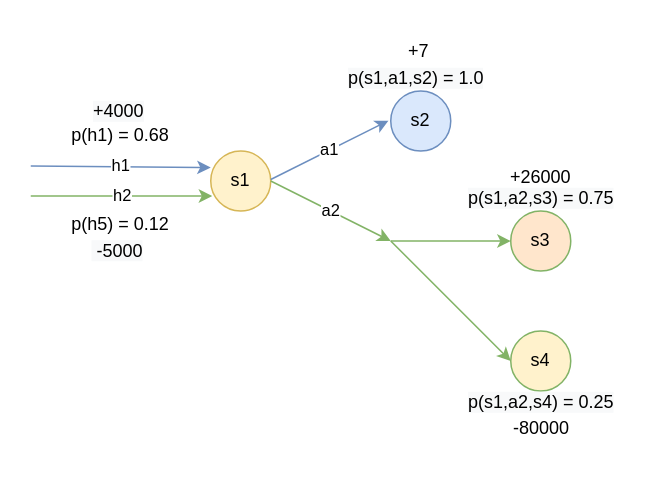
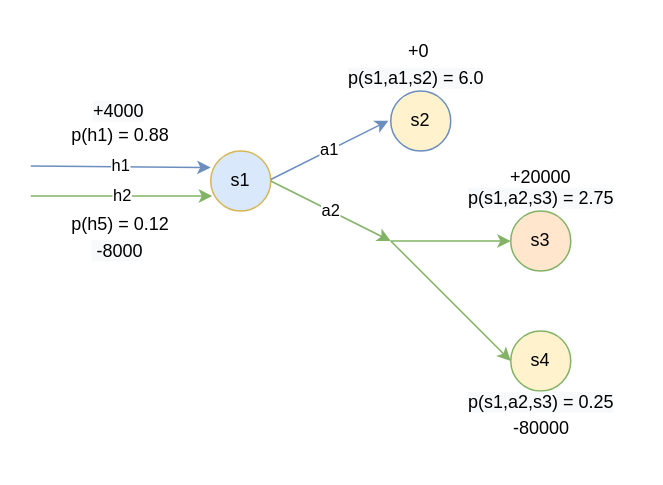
- <mxCell id="12" value="&lt;div style=&quot;text-align: center&quot;&gt;&lt;span style=&quot;font-family: &amp;#34;helvetica&amp;#34;&quot;&gt;+7&lt;/span&gt;&lt;br&gt;&lt;/div&gt;" style="text;whiteSpace=wrap;html=1;" vertex="1" parent="1"><mxGeometry x="270" y="20" width="20" height="30" as="geometry" /></mxCell>
+ <mxCell id="12" value="&lt;div style=&quot;text-align: center&quot;&gt;&lt;span style=&quot;font-family: &amp;#34;helvetica&amp;#34;&quot;&gt;+0&lt;/span&gt;&lt;br&gt;&lt;/div&gt;" style="text;whiteSpace=wrap;html=1;" vertex="1" parent="1"><mxGeometry x="270" y="20" width="20" height="30" as="geometry" /></mxCell>
- <mxCell id="11" value="&lt;span style=&quot;color: rgb(0 , 0 , 0) ; font-family: &amp;#34;helvetica&amp;#34; ; font-size: 12px ; font-style: normal ; font-weight: 400 ; letter-spacing: normal ; text-align: center ; text-indent: 0px ; text-transform: none ; word-spacing: 0px ; background-color: rgb(248 , 249 , 250) ; display: inline ; float: none&quot;&gt;p(s1,a1,s2) = 1.0&lt;/span&gt;" style="text;whiteSpace=wrap;html=1;" vertex="1" parent="1"><mxGeometry x="230" y="38" width="100" height="32" as="geometry" /></mxCell>
+ <mxCell id="11" value="&lt;span style=&quot;color: rgb(0 , 0 , 0) ; font-family: &amp;#34;helvetica&amp;#34; ; font-size: 12px ; font-style: normal ; font-weight: 400 ; letter-spacing: normal ; text-align: center ; text-indent: 0px ; text-transform: none ; word-spacing: 0px ; background-color: rgb(248 , 249 , 250) ; display: inline ; float: none&quot;&gt;p(s1,a1,s2) = 6.0&lt;/span&gt;" style="text;whiteSpace=wrap;html=1;" vertex="1" parent="1"><mxGeometry x="230" y="38" width="100" height="32" as="geometry" /></mxCell>
- <mxCell id="3" value="s2" style="ellipse;whiteSpace=wrap;html=1;fillColor=#dae8fc;strokeColor=#6c8ebf;" vertex="1" parent="1"><mxGeometry x="260" y="60" width="40" height="40" as="geometry" /></mxCell>
+ <mxCell id="3" value="s2" style="ellipse;whiteSpace=wrap;html=1;fillColor=#fff2cc;strokeColor=#6c8ebf;" vertex="1" parent="1"><mxGeometry x="260" y="60" width="40" height="40" as="geometry" /></mxCell>
- <mxCell id="20" value="p(h1) = 0.68" style="text;html=1;strokeColor=none;fillColor=none;align=center;verticalAlign=middle;whiteSpace=wrap;rounded=0;" vertex="1" parent="1"><mxGeometry x="30" y="75" width="100" height="30" as="geometry" /></mxCell>
+ <mxCell id="20" value="p(h1) = 0.88" style="text;html=1;strokeColor=none;fillColor=none;align=center;verticalAlign=middle;whiteSpace=wrap;rounded=0;" vertex="1" parent="1"><mxGeometry x="30" y="75" width="100" height="30" as="geometry" /></mxCell>
- <mxCell id="2" value="s1" style="ellipse;whiteSpace=wrap;html=1;fillColor=#fff2cc;strokeColor=#d6b656;" vertex="1" parent="1"><mxGeometry x="140" y="100" width="40" height="40" as="geometry" /></mxCell>
+ <mxCell id="2" value="s1" style="ellipse;whiteSpace=wrap;html=1;fillColor=#dae8fc;strokeColor=#d6b656;" vertex="1" parent="1"><mxGeometry x="140" y="100" width="40" height="40" as="geometry" /></mxCell>
- <mxCell id="13" value="&lt;div style=&quot;text-align: center&quot;&gt;&lt;span style=&quot;font-family: &amp;#34;helvetica&amp;#34;&quot;&gt;+26000&lt;/span&gt;&lt;br&gt;&lt;/div&gt;" style="text;whiteSpace=wrap;html=1;" vertex="1" parent="1"><mxGeometry x="338" y="104" width="40" height="30" as="geometry" /></mxCell>
+ <mxCell id="13" value="&lt;div style=&quot;text-align: center&quot;&gt;&lt;span style=&quot;font-family: &amp;#34;helvetica&amp;#34;&quot;&gt;+20000&lt;/span&gt;&lt;br&gt;&lt;/div&gt;" style="text;whiteSpace=wrap;html=1;" vertex="1" parent="1"><mxGeometry x="338" y="104" width="40" height="30" as="geometry" /></mxCell>
- <mxCell id="14" value="&lt;span style=&quot;color: rgb(0 , 0 , 0) ; font-family: &amp;#34;helvetica&amp;#34; ; font-size: 12px ; font-style: normal ; font-weight: 400 ; letter-spacing: normal ; text-align: center ; text-indent: 0px ; text-transform: none ; word-spacing: 0px ; background-color: rgb(248 , 249 , 250) ; display: inline ; float: none&quot;&gt;p(s1,a2,s3) = 0.75&lt;/span&gt;" style="text;whiteSpace=wrap;html=1;" vertex="1" parent="1"><mxGeometry x="310" y="118" width="110" height="32" as="geometry" /></mxCell>
+ <mxCell id="14" value="&lt;span style=&quot;color: rgb(0 , 0 , 0) ; font-family: &amp;#34;helvetica&amp;#34; ; font-size: 12px ; font-style: normal ; font-weight: 400 ; letter-spacing: normal ; text-align: center ; text-indent: 0px ; text-transform: none ; word-spacing: 0px ; background-color: rgb(248 , 249 , 250) ; display: inline ; float: none&quot;&gt;p(s1,a2,s3) = 2.75&lt;/span&gt;" style="text;whiteSpace=wrap;html=1;" vertex="1" parent="1"><mxGeometry x="310" y="118" width="110" height="32" as="geometry" /></mxCell>
- <mxCell id="10" value="&lt;span style=&quot;color: rgb(0, 0, 0); font-family: helvetica; font-size: 12px; font-style: normal; font-weight: 400; letter-spacing: normal; text-align: center; text-indent: 0px; text-transform: none; word-spacing: 0px; background-color: rgb(248, 249, 250); display: inline; float: none;&quot;&gt;&lt;span&gt;&amp;nbsp;&lt;/span&gt;-5000&lt;/span&gt;" style="text;whiteSpace=wrap;html=1;" vertex="1" parent="1"><mxGeometry x="59" y="153" width="60" height="30" as="geometry" /></mxCell>
+ <mxCell id="10" value="&lt;span style=&quot;color: rgb(0, 0, 0); font-family: helvetica; font-size: 12px; font-style: normal; font-weight: 400; letter-spacing: normal; text-align: center; text-indent: 0px; text-transform: none; word-spacing: 0px; background-color: rgb(248, 249, 250); display: inline; float: none;&quot;&gt;&lt;span&gt;&amp;nbsp;&lt;/span&gt;-8000&lt;/span&gt;" style="text;whiteSpace=wrap;html=1;" vertex="1" parent="1"><mxGeometry x="59" y="153" width="60" height="30" as="geometry" /></mxCell>
- <mxCell id="19" value="&lt;span style=&quot;color: rgb(0 , 0 , 0) ; font-family: &amp;#34;helvetica&amp;#34; ; font-size: 12px ; font-style: normal ; font-weight: 400 ; letter-spacing: normal ; text-align: center ; text-indent: 0px ; text-transform: none ; word-spacing: 0px ; background-color: rgb(248 , 249 , 250) ; display: inline ; float: none&quot;&gt;p(s1,a2,s4) = 0.25&lt;/span&gt;" style="text;whiteSpace=wrap;html=1;" vertex="1" parent="1"><mxGeometry x="310" y="254" width="110" height="32" as="geometry" /></mxCell>
+ <mxCell id="19" value="&lt;span style=&quot;color: rgb(0 , 0 , 0) ; font-family: &amp;#34;helvetica&amp;#34; ; font-size: 12px ; font-style: normal ; font-weight: 400 ; letter-spacing: normal ; text-align: center ; text-indent: 0px ; text-transform: none ; word-spacing: 0px ; background-color: rgb(248 , 249 , 250) ; display: inline ; float: none&quot;&gt;p(s1,a2,s3) = 0.25&lt;/span&gt;" style="text;whiteSpace=wrap;html=1;" vertex="1" parent="1"><mxGeometry x="310" y="254" width="110" height="32" as="geometry" /></mxCell>
